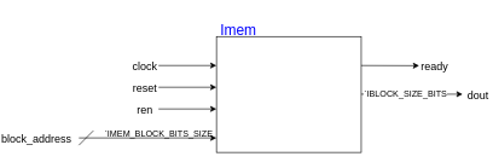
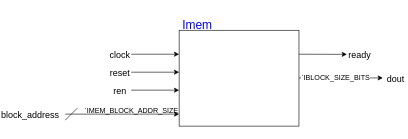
- <mxCell id="15" value="`IMEM_BLOCK_BITS_SIZE" style="text;html=1;align=center;verticalAlign=middle;resizable=0;points=[];autosize=1;strokeColor=none;fillColor=none;" vertex="1" parent="1"><mxGeometry x="40" y="170" width="180" height="30" as="geometry" /></mxCell>
+ <mxCell id="15" value="`IMEM_BLOCK_ADDR_SIZE" style="text;html=1;align=center;verticalAlign=middle;resizable=0;points=[];autosize=1;strokeColor=none;fillColor=none;" vertex="1" parent="1"><mxGeometry x="40" y="170" width="180" height="30" as="geometry" /></mxCell>
